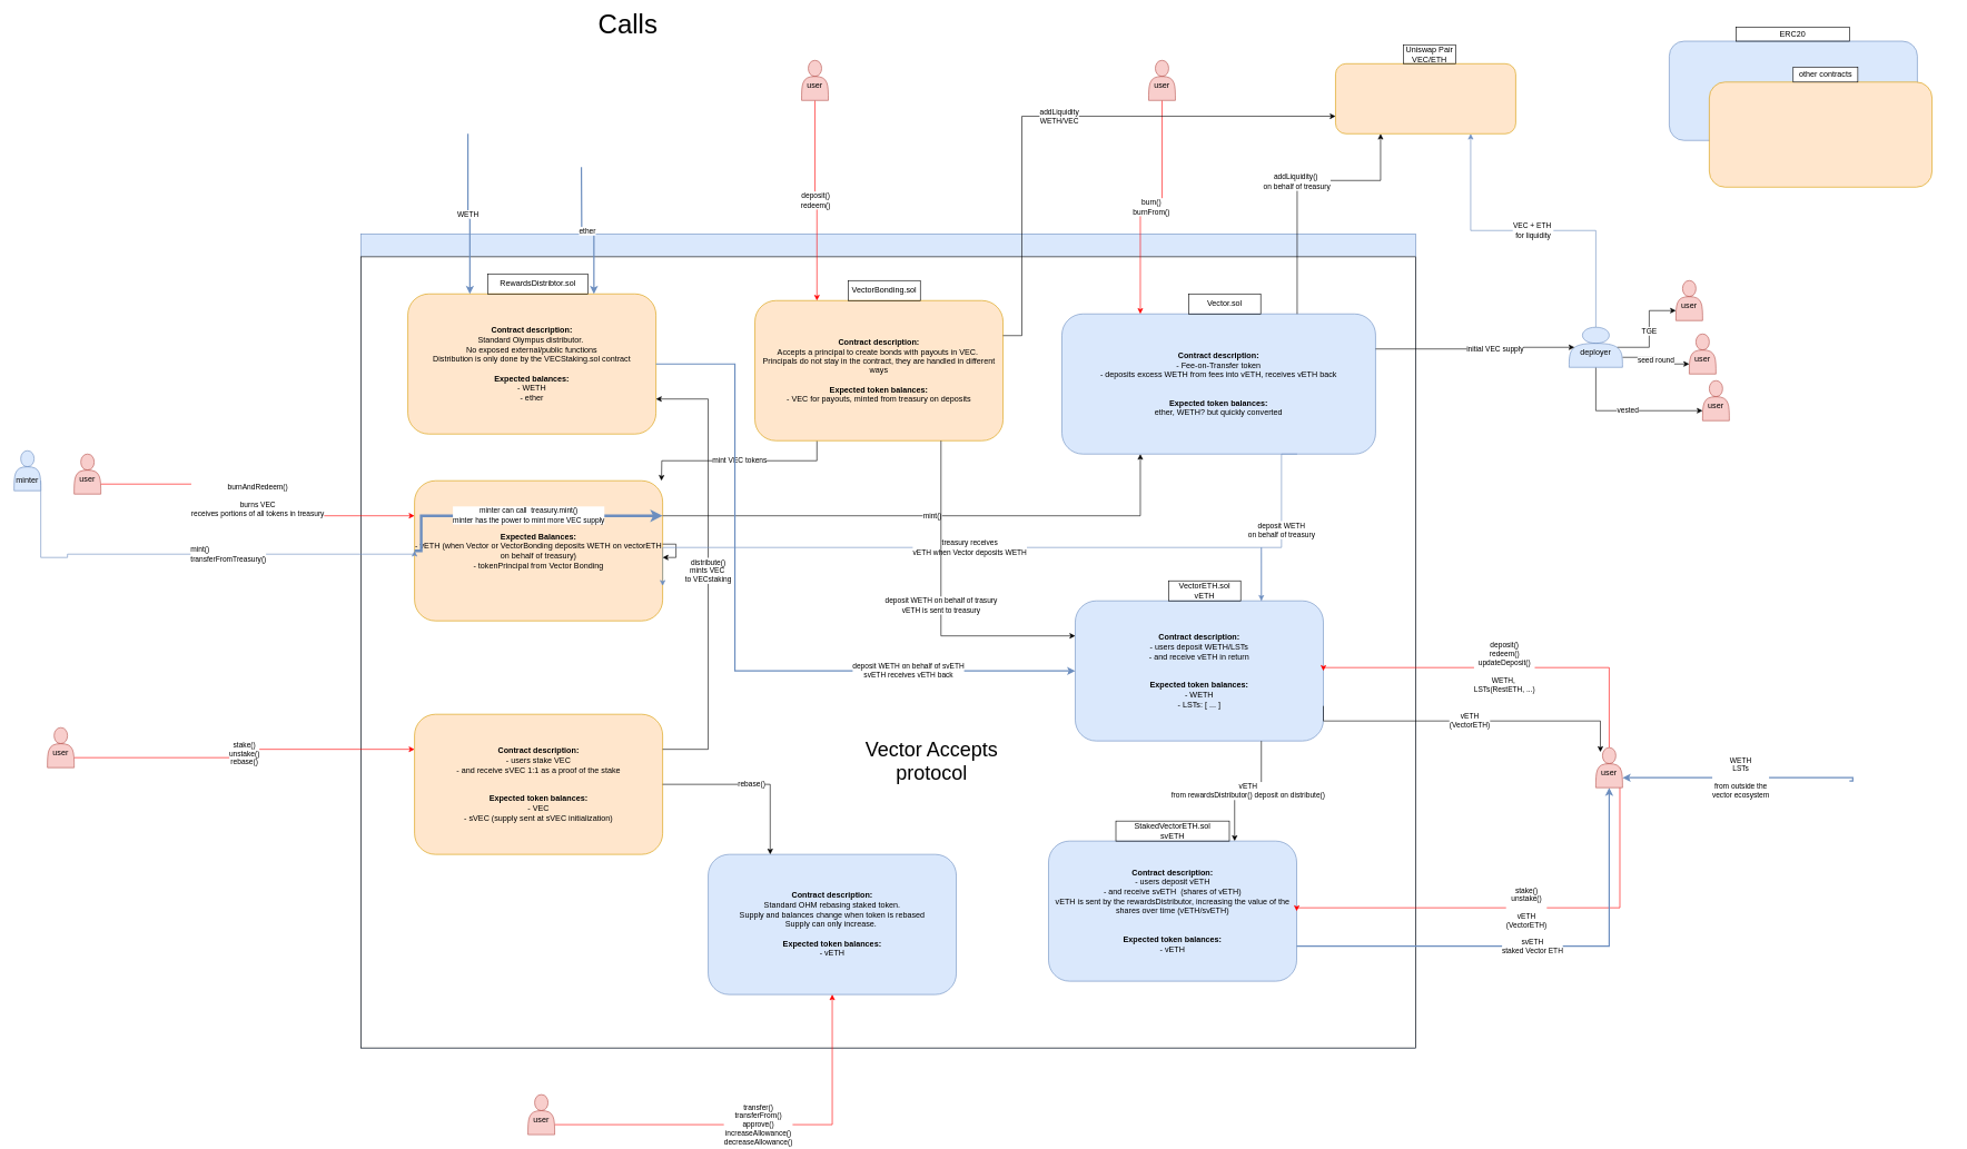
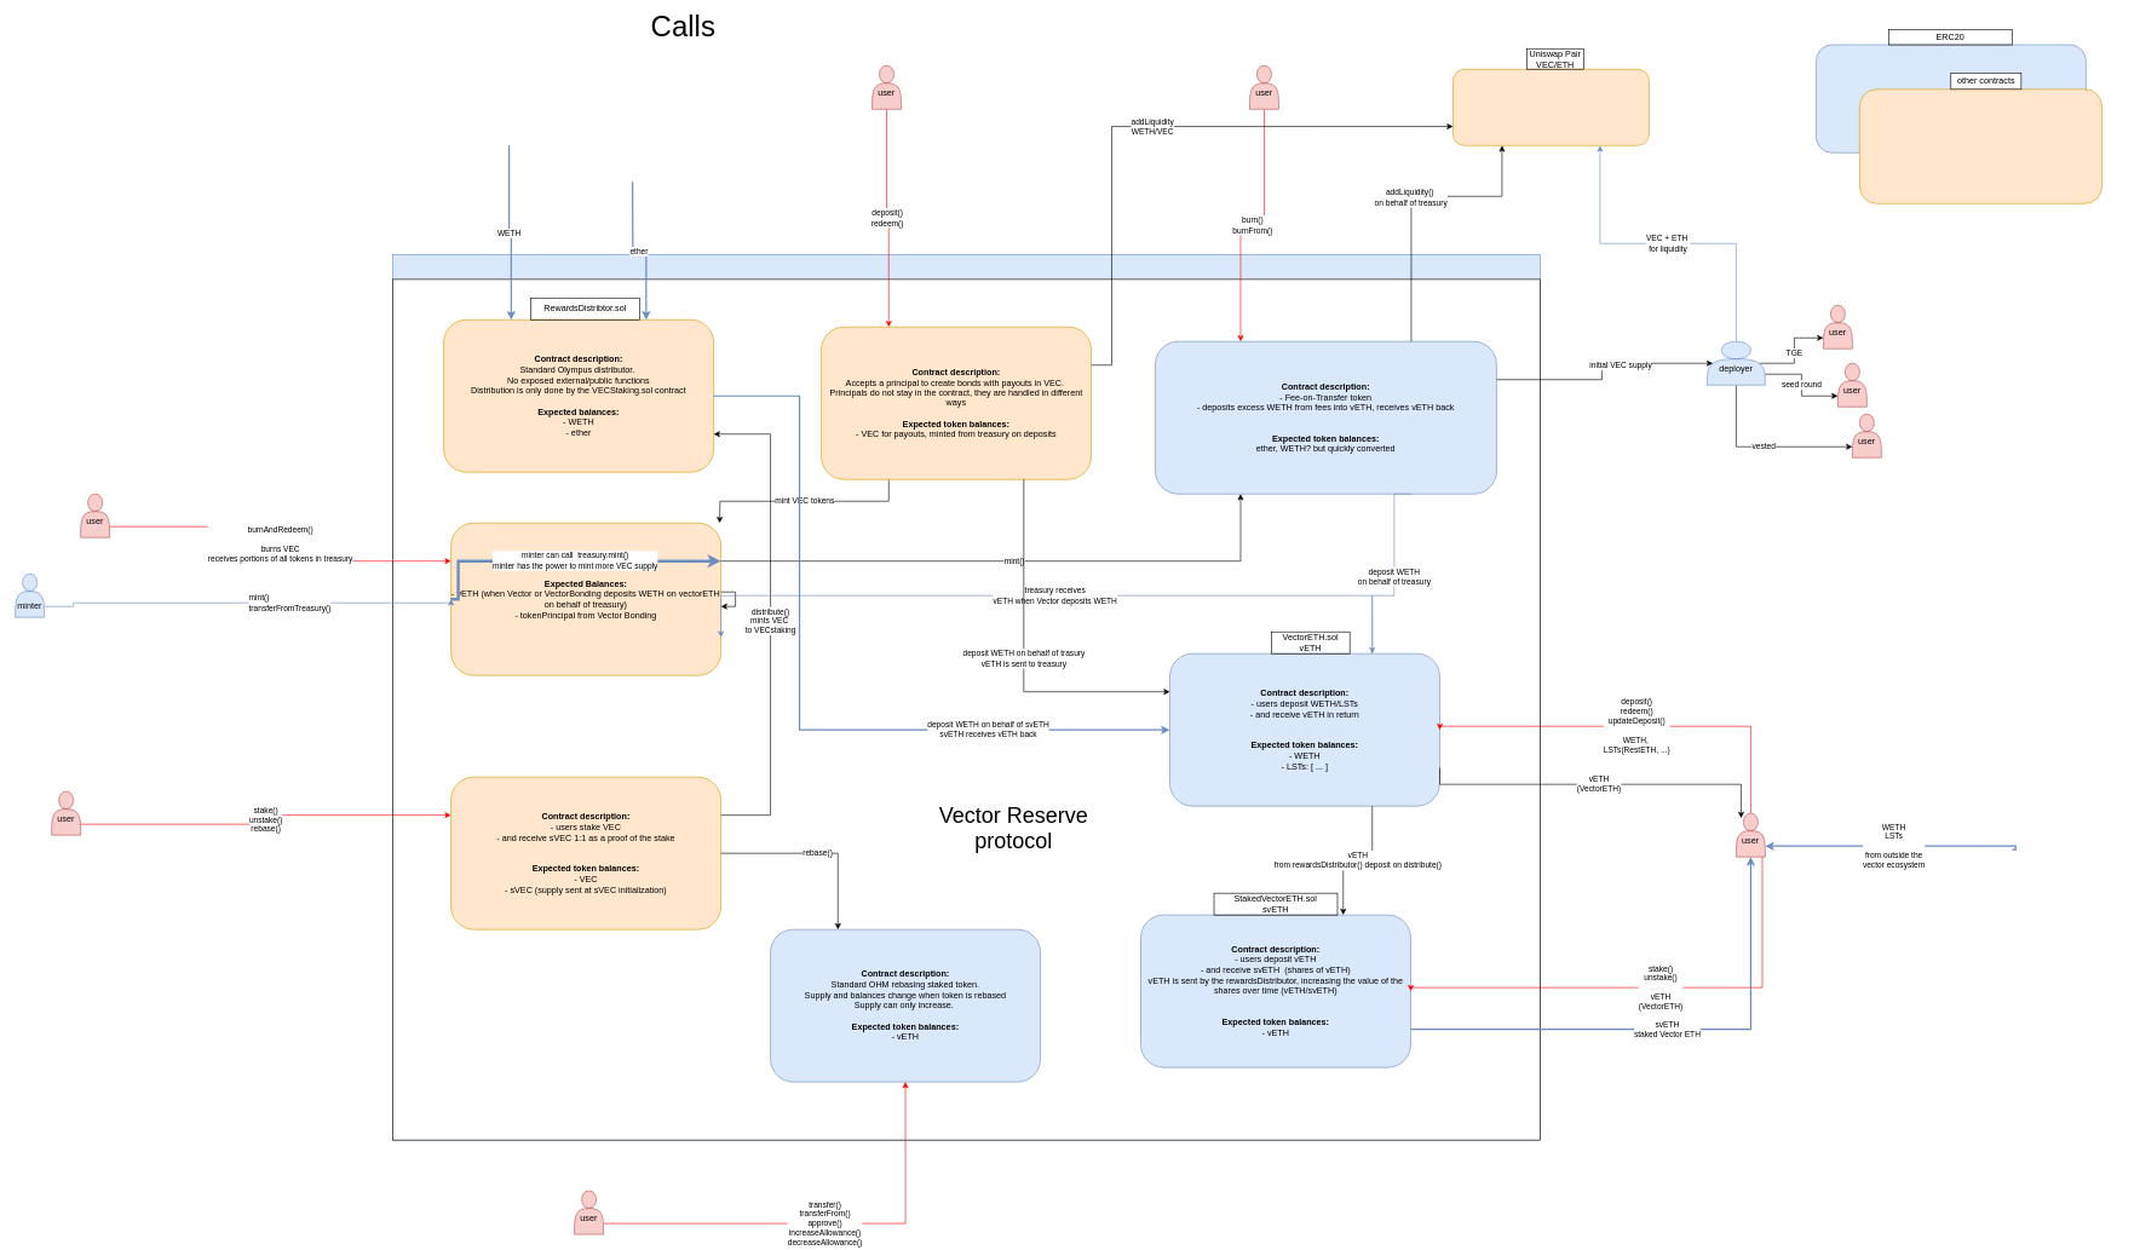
- <mxCell id="22" value="VectorBonding.sol" style="text;html=1;align=center;verticalAlign=middle;whiteSpace=wrap;rounded=0;strokeColor=default;" parent="18" vertex="1"><mxGeometry x="140.004" width="107.88" height="30" as="geometry" /></mxCell>
- <mxCell id="26" value="Vector.sol" style="text;html=1;align=center;verticalAlign=middle;whiteSpace=wrap;rounded=0;strokeColor=default;" parent="23" vertex="1"><mxGeometry x="140.004" width="107.88" height="30" as="geometry" /></mxCell>
- <mxCell id="79" value="&lt;br&gt;deployer" style="shape=actor;whiteSpace=wrap;html=1;fillColor=#dae8fc;strokeColor=#6c8ebf;" parent="1" vertex="1"><mxGeometry x="2350" y="490" width="80" height="60" as="geometry" /></mxCell>
+ <mxCell id="79" value="&lt;br&gt;deployer" style="shape=actor;whiteSpace=wrap;html=1;fillColor=#dae8fc;strokeColor=#6c8ebf;" parent="1" vertex="1"><mxGeometry x="2350" y="470" width="80" height="60" as="geometry" /></mxCell>
- <mxCell id="69" value="&lt;br&gt;&lt;br&gt;minter" style="shape=actor;whiteSpace=wrap;html=1;fillColor=#dae8fc;strokeColor=#6c8ebf;" parent="1" vertex="1"><mxGeometry x="20" y="675" width="40" height="60" as="geometry" /></mxCell>
+ <mxCell id="69" value="&lt;br&gt;&lt;br&gt;minter" style="shape=actor;whiteSpace=wrap;html=1;fillColor=#dae8fc;strokeColor=#6c8ebf;" parent="1" vertex="1"><mxGeometry x="20" y="790" width="40" height="60" as="geometry" /></mxCell>
- <mxCell id="4" value="&lt;font style=&quot;font-size: 30px;&quot;&gt;Vector Accepts protocol&lt;/font&gt;" style="text;html=1;strokeColor=none;fillColor=default;align=center;verticalAlign=middle;whiteSpace=wrap;rounded=0;" parent="2" vertex="1"><mxGeometry x="730" y="730" width="250" height="120" as="geometry" /></mxCell>
+ <mxCell id="4" value="&lt;font style=&quot;font-size: 30px;&quot;&gt;Vector Reserve protocol&lt;/font&gt;" style="text;html=1;strokeColor=none;fillColor=default;align=center;verticalAlign=middle;whiteSpace=wrap;rounded=0;" parent="2" vertex="1"><mxGeometry x="730" y="730" width="250" height="120" as="geometry" /></mxCell>
